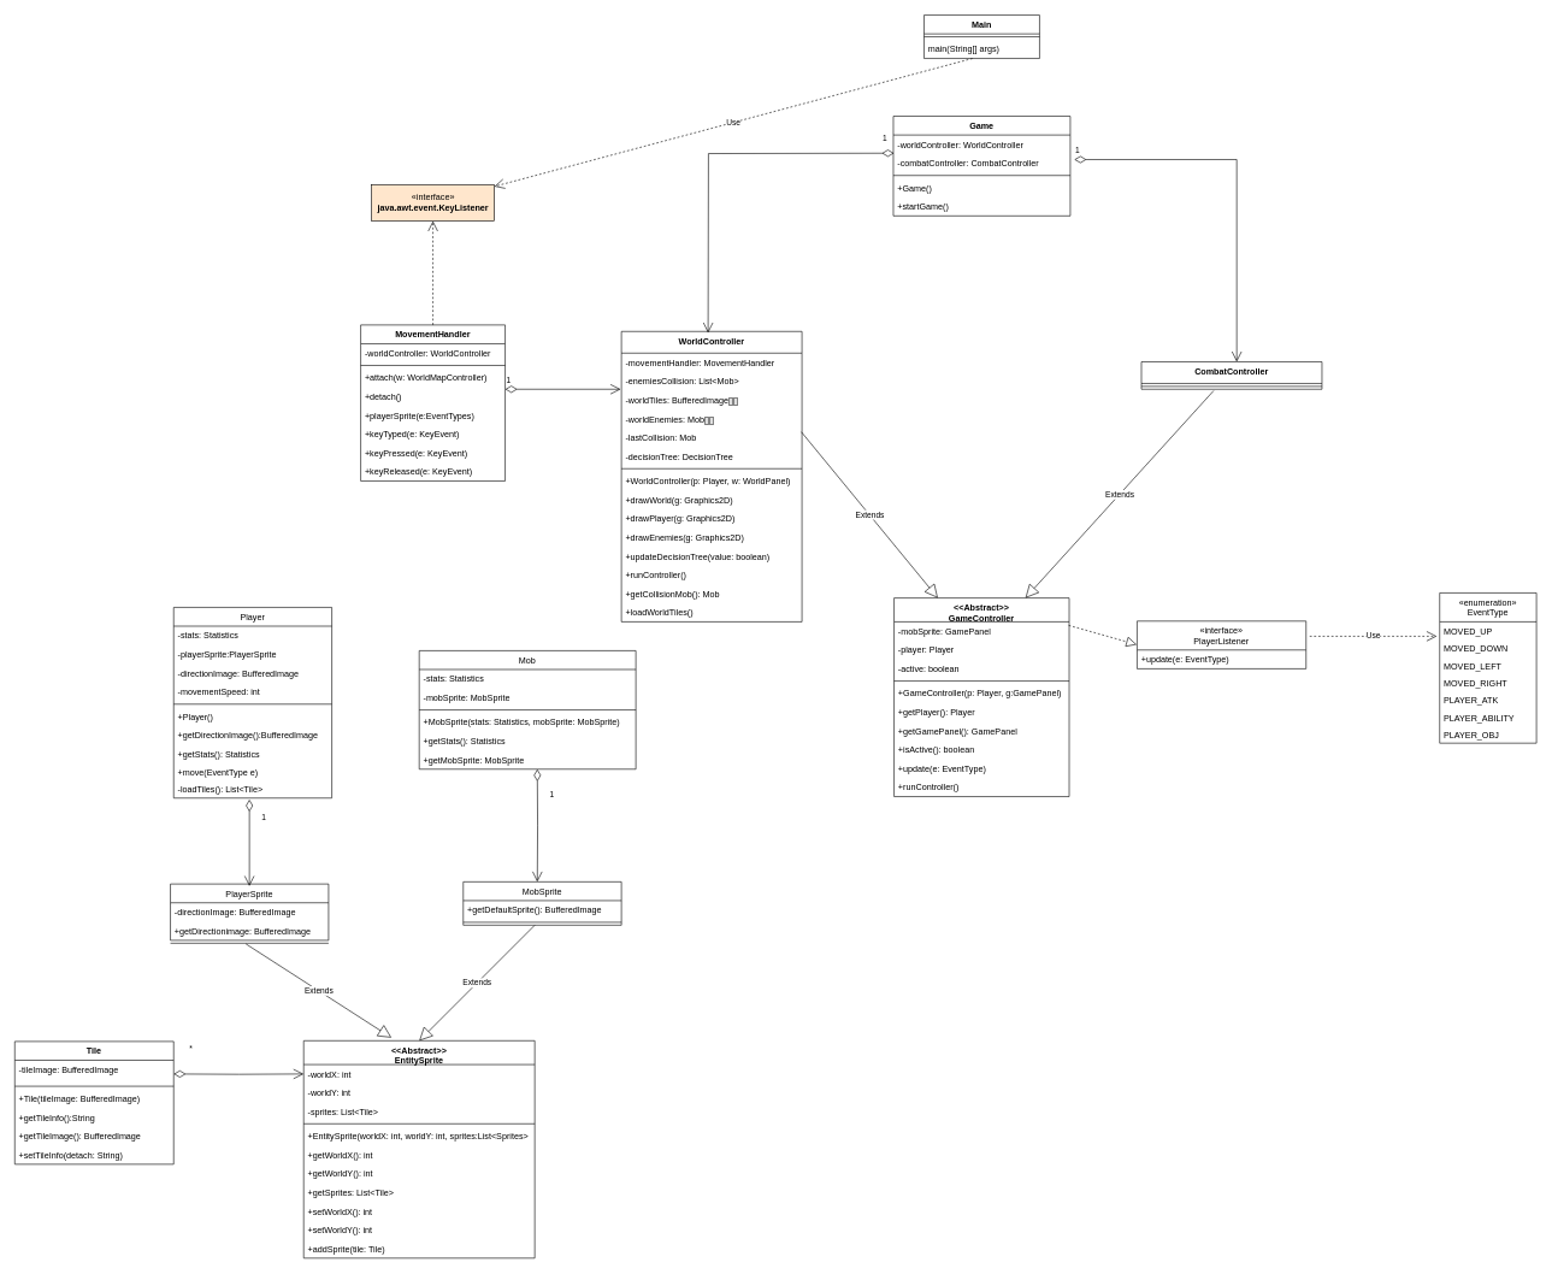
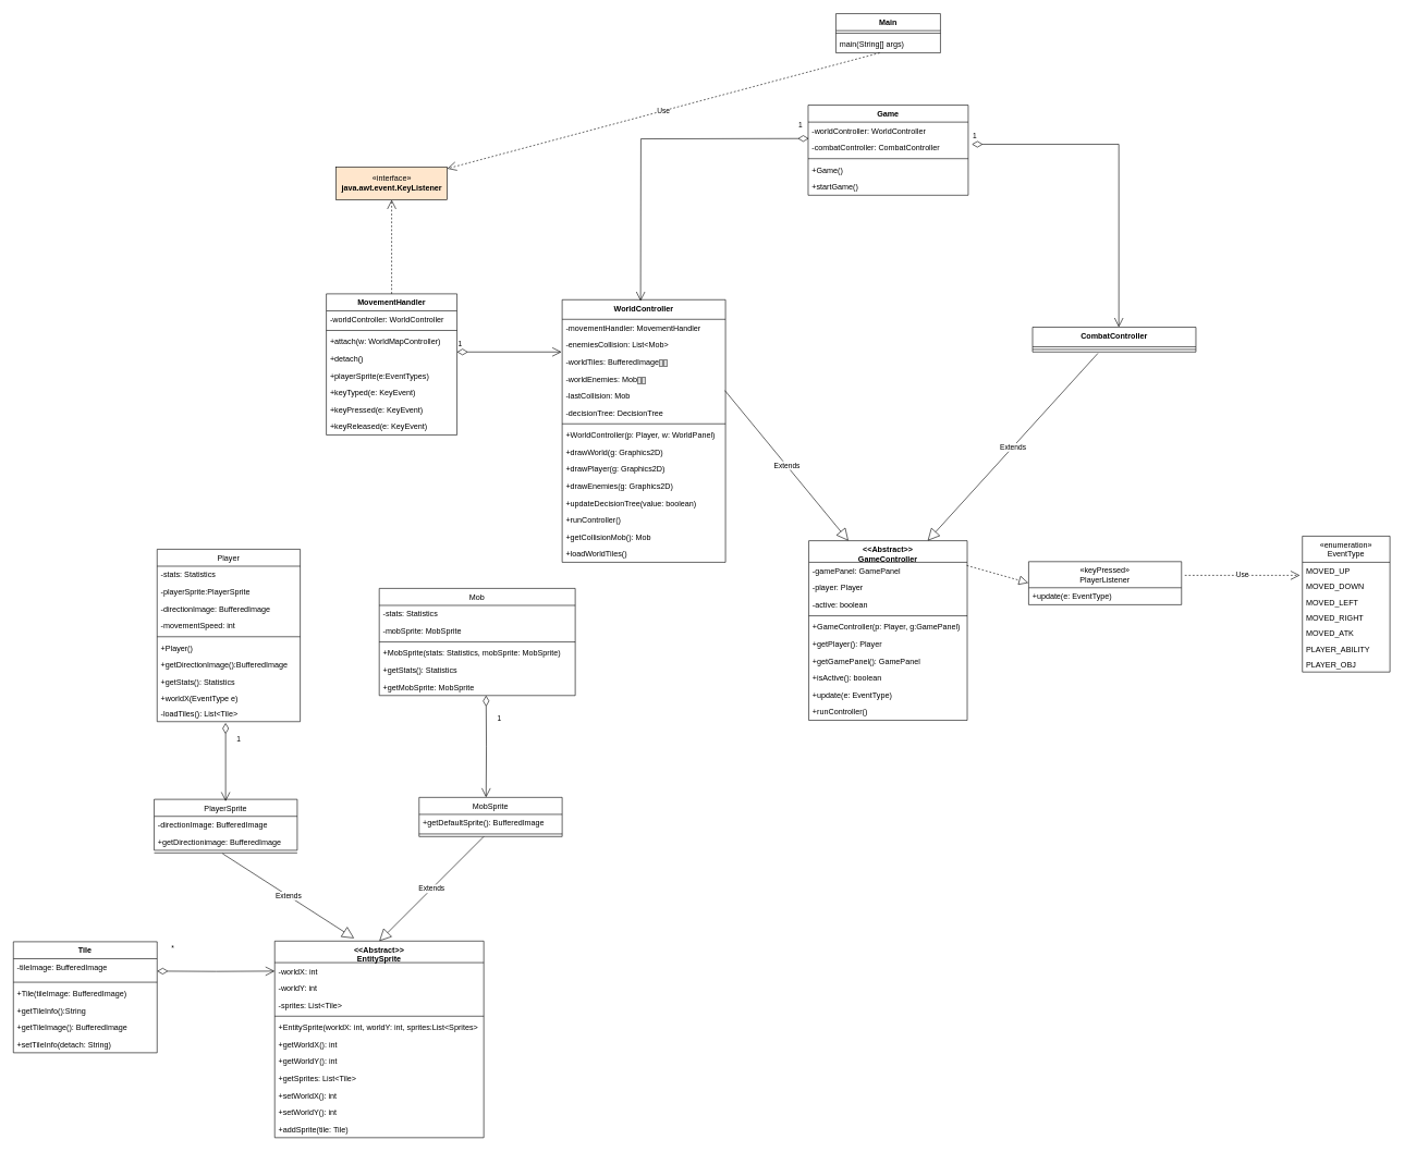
- <mxCell id="51" value="-mobSprite: GamePanel" style="text;strokeColor=none;fillColor=none;align=left;verticalAlign=top;spacingLeft=4;spacingRight=4;overflow=hidden;rotatable=0;points=[[0,0.5],[1,0.5]];portConstraint=eastwest;" parent="50" vertex="1"><mxGeometry y="33" width="242.5" height="26" as="geometry" /></mxCell>
+ <mxCell id="51" value="-gamePanel: GamePanel" style="text;strokeColor=none;fillColor=none;align=left;verticalAlign=top;spacingLeft=4;spacingRight=4;overflow=hidden;rotatable=0;points=[[0,0.5],[1,0.5]];portConstraint=eastwest;" parent="50" vertex="1"><mxGeometry y="33" width="242.5" height="26" as="geometry" /></mxCell>
- <mxCell id="65" value="«interface»&#10;PlayerListener" style="swimlane;fontStyle=0;childLayout=stackLayout;horizontal=1;startSize=40;fillColor=none;horizontalStack=0;resizeParent=1;resizeParentMax=0;resizeLast=0;collapsible=1;marginBottom=0;" parent="1" vertex="1"><mxGeometry x="1574" y="859" width="234" height="66" as="geometry" /></mxCell>
+ <mxCell id="65" value="«keyPressed»&#10;PlayerListener" style="swimlane;fontStyle=0;childLayout=stackLayout;horizontal=1;startSize=40;fillColor=none;horizontalStack=0;resizeParent=1;resizeParentMax=0;resizeLast=0;collapsible=1;marginBottom=0;" parent="1" vertex="1"><mxGeometry x="1574" y="859" width="234" height="66" as="geometry" /></mxCell>
- <mxCell id="72" value="PLAYER_ATK" style="text;strokeColor=none;fillColor=none;align=left;verticalAlign=top;spacingLeft=4;spacingRight=4;overflow=hidden;rotatable=0;points=[[0,0.5],[1,0.5]];portConstraint=eastwest;" parent="67" vertex="1"><mxGeometry y="136" width="134" height="24" as="geometry" /></mxCell>
+ <mxCell id="72" value="MOVED_ATK" style="text;strokeColor=none;fillColor=none;align=left;verticalAlign=top;spacingLeft=4;spacingRight=4;overflow=hidden;rotatable=0;points=[[0,0.5],[1,0.5]];portConstraint=eastwest;" parent="67" vertex="1"><mxGeometry y="136" width="134" height="24" as="geometry" /></mxCell>
- <mxCell id="21" value="+move(EventType e)" style="text;strokeColor=none;fillColor=none;align=left;verticalAlign=top;spacingLeft=4;spacingRight=4;overflow=hidden;rotatable=0;points=[[0,0.5],[1,0.5]];portConstraint=eastwest;" parent="12" vertex="1"><mxGeometry y="216" width="219" height="22" as="geometry" /></mxCell>
+ <mxCell id="21" value="+worldX(EventType e)" style="text;strokeColor=none;fillColor=none;align=left;verticalAlign=top;spacingLeft=4;spacingRight=4;overflow=hidden;rotatable=0;points=[[0,0.5],[1,0.5]];portConstraint=eastwest;" parent="12" vertex="1"><mxGeometry y="216" width="219" height="22" as="geometry" /></mxCell>
